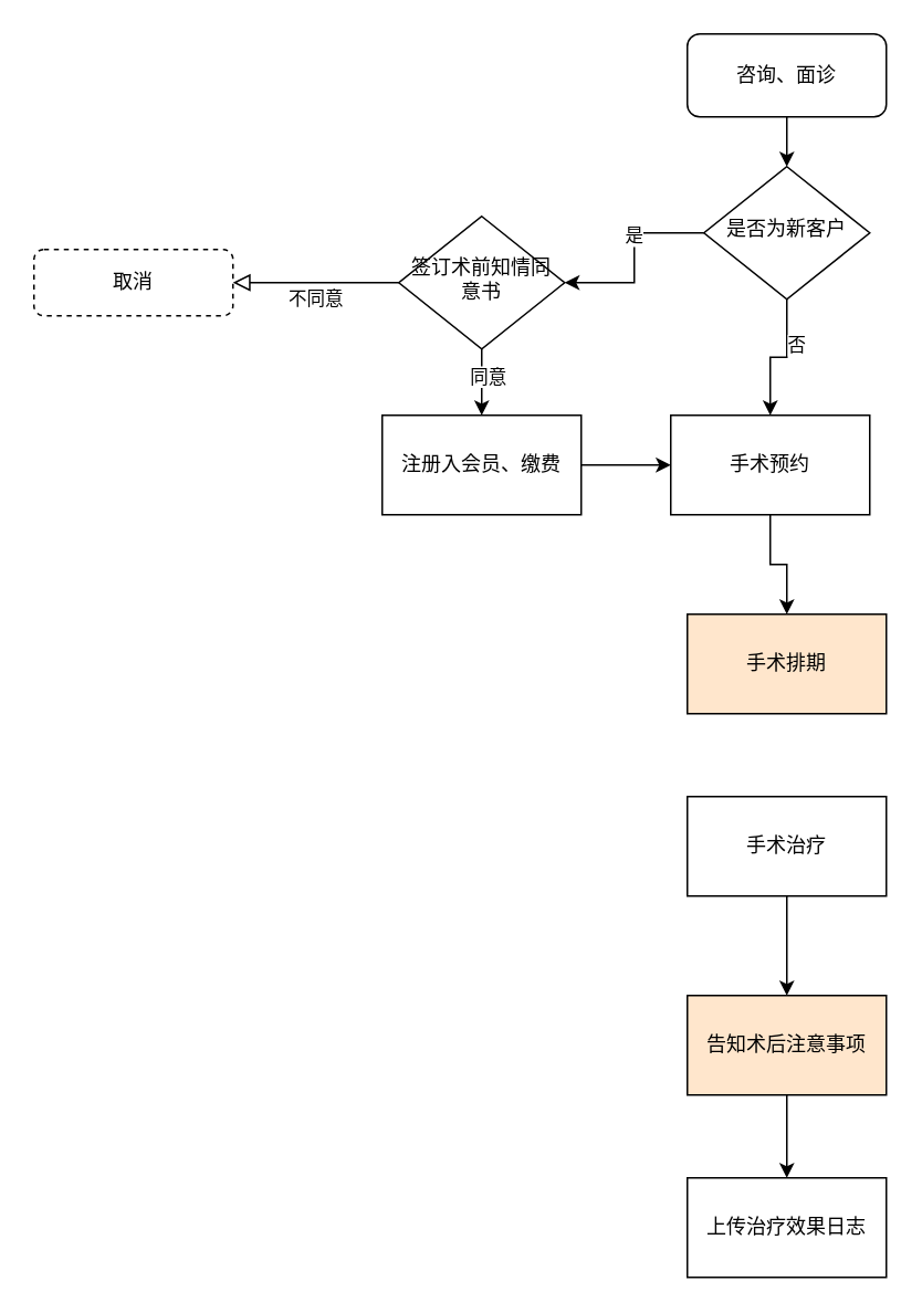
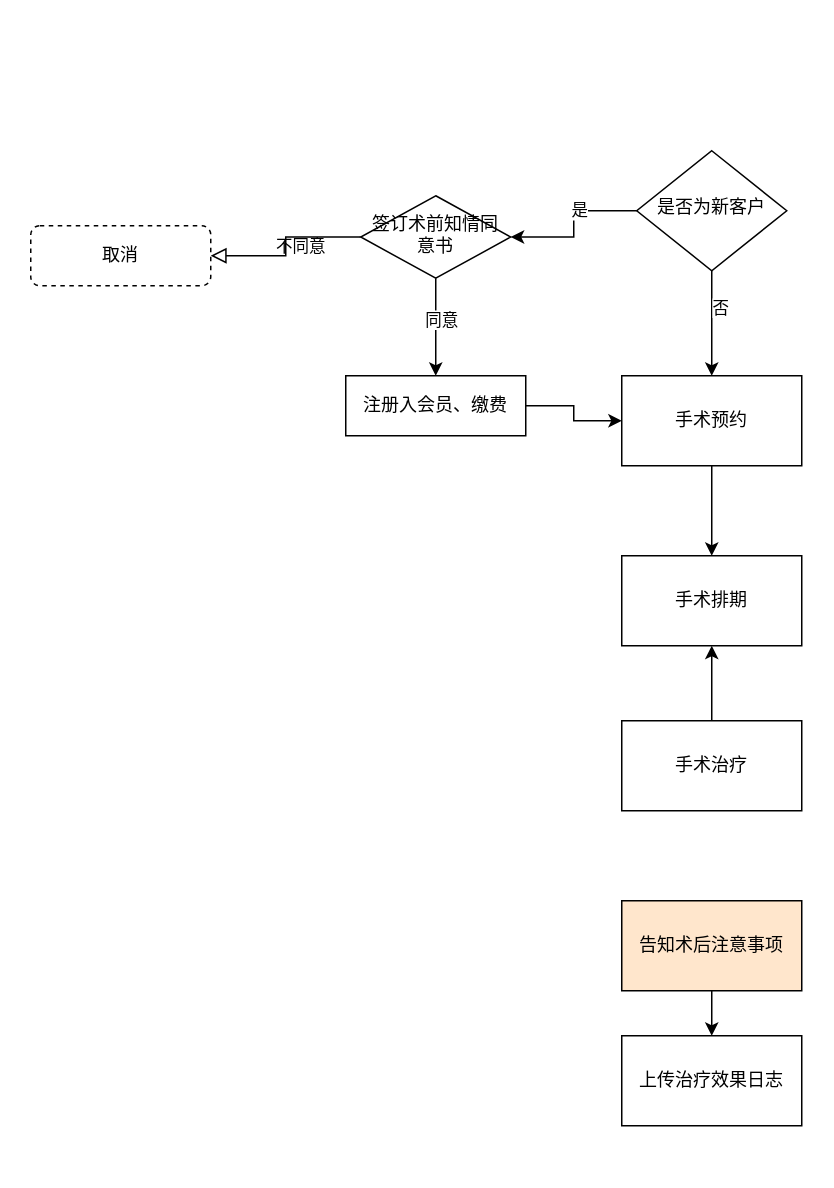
- <mxCell id="3" value="咨询、面诊" style="rounded=1;whiteSpace=wrap;html=1;fontSize=12;glass=0;strokeWidth=1;shadow=0;" parent="1" vertex="1"><mxGeometry x="414" y="20" width="120" height="50" as="geometry" /></mxCell>
- <mxCell id="2" style="edgeStyle=orthogonalEdgeStyle;rounded=0;orthogonalLoop=1;jettySize=auto;html=1;entryX=0.5;entryY=0;entryDx=0;entryDy=0;" edge="1" parent="1" source="3" target="20"><mxGeometry relative="1" as="geometry" /></mxCell>
- <mxCell id="7" value="签订术前知情同意书" style="rhombus;whiteSpace=wrap;html=1;shadow=0;fontFamily=Helvetica;fontSize=12;align=center;strokeWidth=1;spacing=6;spacingTop=-4;" parent="1" vertex="1"><mxGeometry x="240" y="130" width="100" height="80" as="geometry" /></mxCell>
+ <mxCell id="7" value="签订术前知情同意书" style="rhombus;whiteSpace=wrap;html=1;shadow=0;fontFamily=Helvetica;fontSize=12;align=center;strokeWidth=1;spacing=6;spacingTop=-4;" parent="1" vertex="1"><mxGeometry x="240" y="130" width="100" height="55" as="geometry" /></mxCell>
- <mxCell id="15" value="注册入会员、缴费" style="rounded=0;whiteSpace=wrap;html=1;" vertex="1" parent="1"><mxGeometry x="230" y="250" width="120" height="60" as="geometry" /></mxCell>
+ <mxCell id="15" value="注册入会员、缴费" style="rounded=0;whiteSpace=wrap;html=1;" vertex="1" parent="1"><mxGeometry x="230" y="250" width="120" height="40" as="geometry" /></mxCell>
- <mxCell id="22" value="手术预约" style="rounded=0;whiteSpace=wrap;html=1;" vertex="1" parent="1"><mxGeometry x="404" y="250" width="120" height="60" as="geometry" /></mxCell>
+ <mxCell id="22" value="手术预约" style="rounded=0;whiteSpace=wrap;html=1;" vertex="1" parent="1"><mxGeometry x="414" y="250" width="120" height="60" as="geometry" /></mxCell>
- <mxCell id="9" value="手术排期" style="rounded=0;whiteSpace=wrap;html=1;fillColor=#ffe6cc;" vertex="1" parent="1"><mxGeometry x="414" y="370" width="120" height="60" as="geometry" /></mxCell>
+ <mxCell id="9" value="手术排期" style="rounded=0;whiteSpace=wrap;html=1;" vertex="1" parent="1"><mxGeometry x="414" y="370" width="120" height="60" as="geometry" /></mxCell>
- <mxCell id="10" style="edgeStyle=orthogonalEdgeStyle;rounded=0;orthogonalLoop=1;jettySize=auto;html=1;entryX=0.5;entryY=0;entryDx=0;entryDy=0;" edge="1" parent="1" source="11" target="13"><mxGeometry relative="1" as="geometry" /></mxCell>
+ <mxCell id="10" style="edgeStyle=orthogonalEdgeStyle;rounded=0;orthogonalLoop=1;jettySize=auto;html=1;" edge="1" parent="1" source="11" target="9"><mxGeometry relative="1" as="geometry" /></mxCell>
- <mxCell id="23" value="上传治疗效果日志" style="whiteSpace=wrap;html=1;rounded=0;" vertex="1" parent="1"><mxGeometry x="414" y="710" width="120" height="60" as="geometry" /></mxCell>
+ <mxCell id="23" value="上传治疗效果日志" style="whiteSpace=wrap;html=1;rounded=0;" vertex="1" parent="1"><mxGeometry x="414" y="690" width="120" height="60" as="geometry" /></mxCell>
